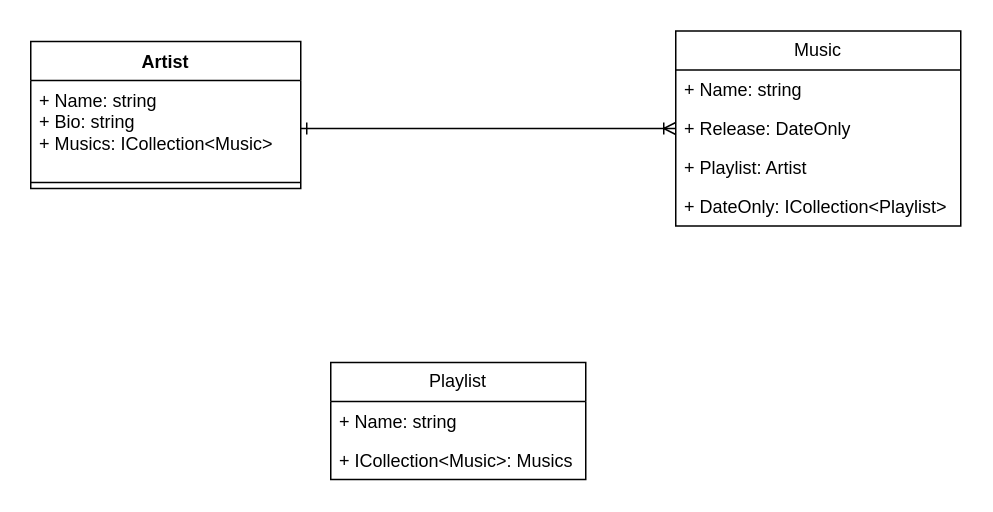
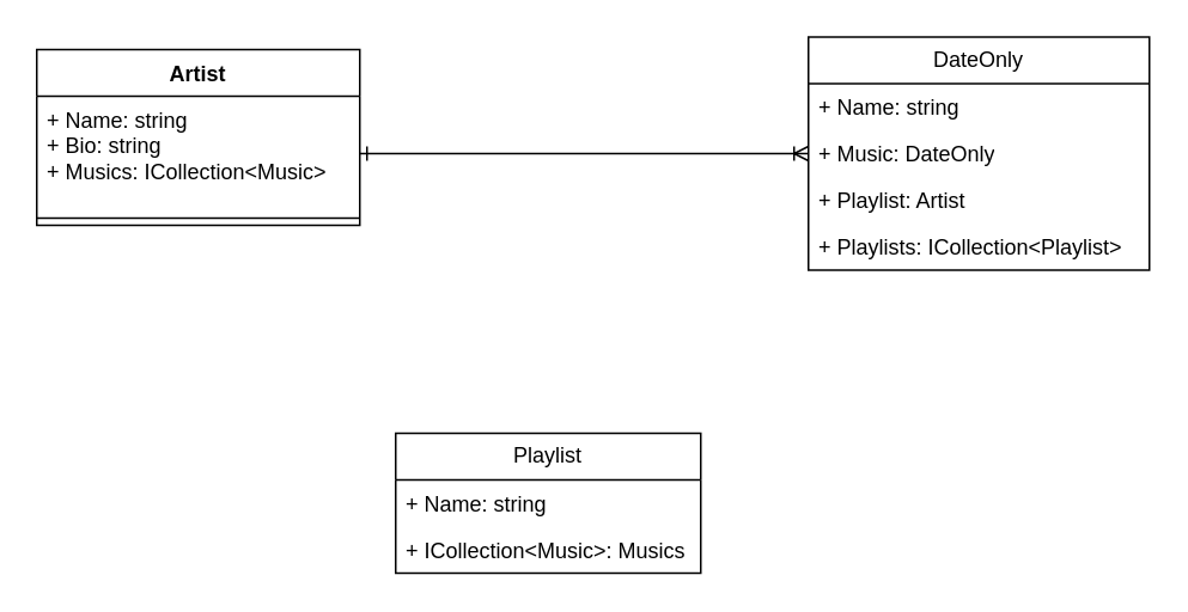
- <mxCell id="5" value="Music" style="swimlane;fontStyle=0;childLayout=stackLayout;horizontal=1;startSize=26;fillColor=none;horizontalStack=0;resizeParent=1;resizeParentMax=0;resizeLast=0;collapsible=1;marginBottom=0;whiteSpace=wrap;html=1;glass=0;swimlaneLine=1;" vertex="1" parent="1"><mxGeometry x="450" y="20" width="190" height="130" as="geometry" /></mxCell>
+ <mxCell id="5" value="DateOnly" style="swimlane;fontStyle=0;childLayout=stackLayout;horizontal=1;startSize=26;fillColor=none;horizontalStack=0;resizeParent=1;resizeParentMax=0;resizeLast=0;collapsible=1;marginBottom=0;whiteSpace=wrap;html=1;glass=0;swimlaneLine=1;" vertex="1" parent="1"><mxGeometry x="450" y="20" width="190" height="130" as="geometry" /></mxCell>
- <mxCell id="7" value="+ Release: DateOnly" style="text;strokeColor=none;fillColor=none;align=left;verticalAlign=top;spacingLeft=4;spacingRight=4;overflow=hidden;rotatable=0;points=[[0,0.5],[1,0.5]];portConstraint=eastwest;whiteSpace=wrap;html=1;" vertex="1" parent="5"><mxGeometry y="52" width="190" height="26" as="geometry" /></mxCell>
+ <mxCell id="7" value="+ Music: DateOnly" style="text;strokeColor=none;fillColor=none;align=left;verticalAlign=top;spacingLeft=4;spacingRight=4;overflow=hidden;rotatable=0;points=[[0,0.5],[1,0.5]];portConstraint=eastwest;whiteSpace=wrap;html=1;" vertex="1" parent="5"><mxGeometry y="52" width="190" height="26" as="geometry" /></mxCell>
- <mxCell id="9" value="+ DateOnly: ICollection&amp;lt;Playlist&amp;gt;" style="text;strokeColor=none;fillColor=none;align=left;verticalAlign=top;spacingLeft=4;spacingRight=4;overflow=hidden;rotatable=0;points=[[0,0.5],[1,0.5]];portConstraint=eastwest;whiteSpace=wrap;html=1;" vertex="1" parent="5"><mxGeometry y="104" width="190" height="26" as="geometry" /></mxCell>
+ <mxCell id="9" value="+ Playlists: ICollection&amp;lt;Playlist&amp;gt;" style="text;strokeColor=none;fillColor=none;align=left;verticalAlign=top;spacingLeft=4;spacingRight=4;overflow=hidden;rotatable=0;points=[[0,0.5],[1,0.5]];portConstraint=eastwest;whiteSpace=wrap;html=1;" vertex="1" parent="5"><mxGeometry y="104" width="190" height="26" as="geometry" /></mxCell>
